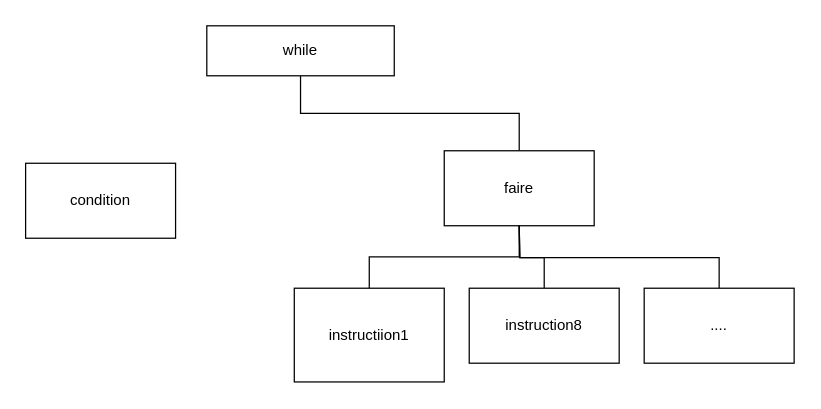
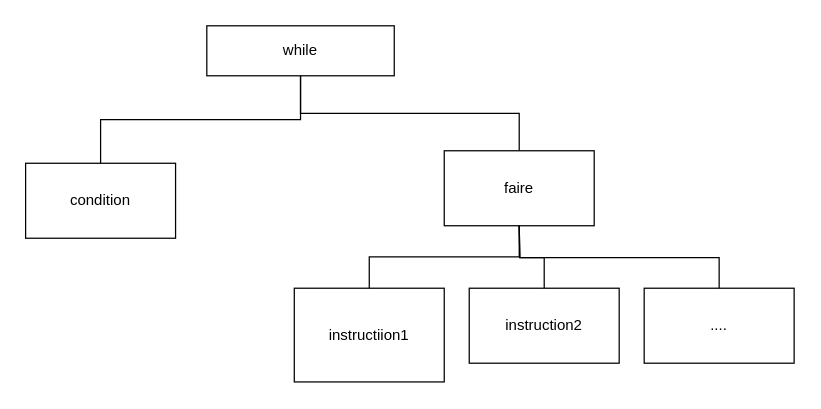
+ <mxCell id="4" style="edgeStyle=orthogonalEdgeStyle;rounded=0;orthogonalLoop=1;jettySize=auto;html=1;exitX=0.5;exitY=0;exitDx=0;exitDy=0;entryX=0.5;entryY=1;entryDx=0;entryDy=0;endArrow=none;endFill=0;" edge="1" parent="1" source="5" target="3"><mxGeometry relative="1" as="geometry"><mxPoint x="105" y="120" as="targetPoint" /></mxGeometry></mxCell>
- <mxCell id="10" value="instruction8" style="rounded=0;whiteSpace=wrap;html=1;" vertex="1" parent="1"><mxGeometry x="375" y="230" width="120" height="60" as="geometry" /></mxCell>
+ <mxCell id="10" value="instruction2" style="rounded=0;whiteSpace=wrap;html=1;" vertex="1" parent="1"><mxGeometry x="375" y="230" width="120" height="60" as="geometry" /></mxCell>
